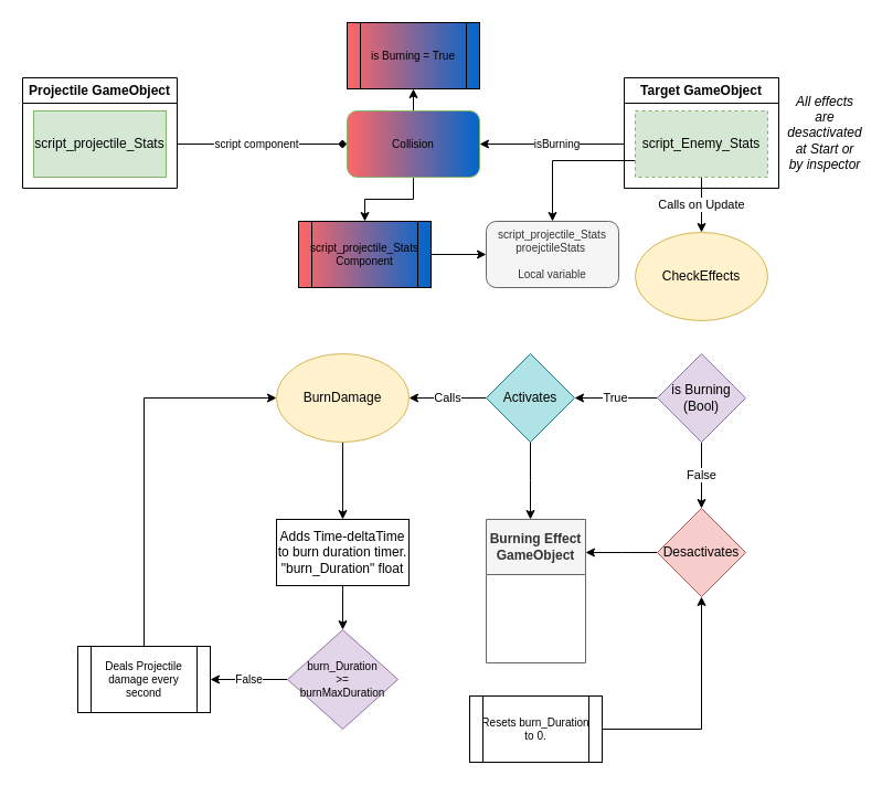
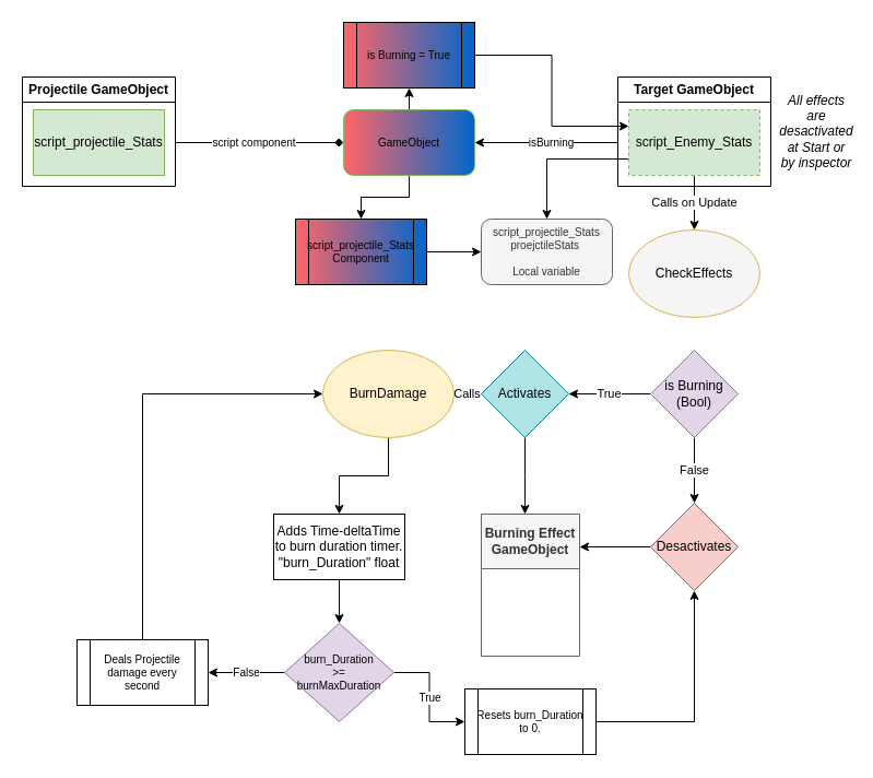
+ <mxCell id="38" style="edgeStyle=orthogonalEdgeStyle;rounded=0;orthogonalLoop=1;jettySize=auto;html=1;exitX=1;exitY=0.5;exitDx=0;exitDy=0;entryX=0;entryY=0.25;entryDx=0;entryDy=0;fontSize=10;" parent="1" source="39" target="5" edge="1"><mxGeometry relative="1" as="geometry" /></mxCell>
- <mxCell id="34" value="Collision" style="rounded=1;whiteSpace=wrap;html=1;fontSize=10;fillColor=#0066CC;gradientColor=#FF6666;strokeColor=#82b366;gradientDirection=west;" parent="1" vertex="1"><mxGeometry x="314" y="100" width="120" height="60" as="geometry" /></mxCell>
+ <mxCell id="34" value="GameObject" style="rounded=1;whiteSpace=wrap;html=1;fontSize=10;fillColor=#0066CC;gradientColor=#FF6666;strokeColor=#82b366;gradientDirection=west;" parent="1" vertex="1"><mxGeometry x="314" y="100" width="120" height="60" as="geometry" /></mxCell>
- <mxCell id="9" value="CheckEffects" style="ellipse;whiteSpace=wrap;html=1;fillColor=#fff2cc;strokeColor=#d6b656;" parent="1" vertex="1"><mxGeometry x="575" y="210" width="120" height="80" as="geometry" /></mxCell>
+ <mxCell id="9" value="CheckEffects" style="ellipse;whiteSpace=wrap;html=1;fillColor=#f5f5f5;strokeColor=#d6b656;" parent="1" vertex="1"><mxGeometry x="575" y="210" width="120" height="80" as="geometry" /></mxCell>
- <mxCell id="21" value="BurnDamage" style="ellipse;whiteSpace=wrap;html=1;fillColor=#fff2cc;strokeColor=#d6b656;" parent="1" vertex="1"><mxGeometry x="250" y="320" width="120" height="80" as="geometry" /></mxCell>
+ <mxCell id="21" value="BurnDamage" style="ellipse;whiteSpace=wrap;html=1;fillColor=#fff2cc;strokeColor=#d6b656;" parent="1" vertex="1"><mxGeometry x="295" y="320" width="120" height="80" as="geometry" /></mxCell>
+ <mxCell id="25" value="True" style="edgeStyle=orthogonalEdgeStyle;rounded=0;orthogonalLoop=1;jettySize=auto;html=1;exitX=1;exitY=0.5;exitDx=0;exitDy=0;entryX=0;entryY=0.5;entryDx=0;entryDy=0;fontSize=10;" parent="1" source="27" target="29" edge="1"><mxGeometry relative="1" as="geometry" /></mxCell>
